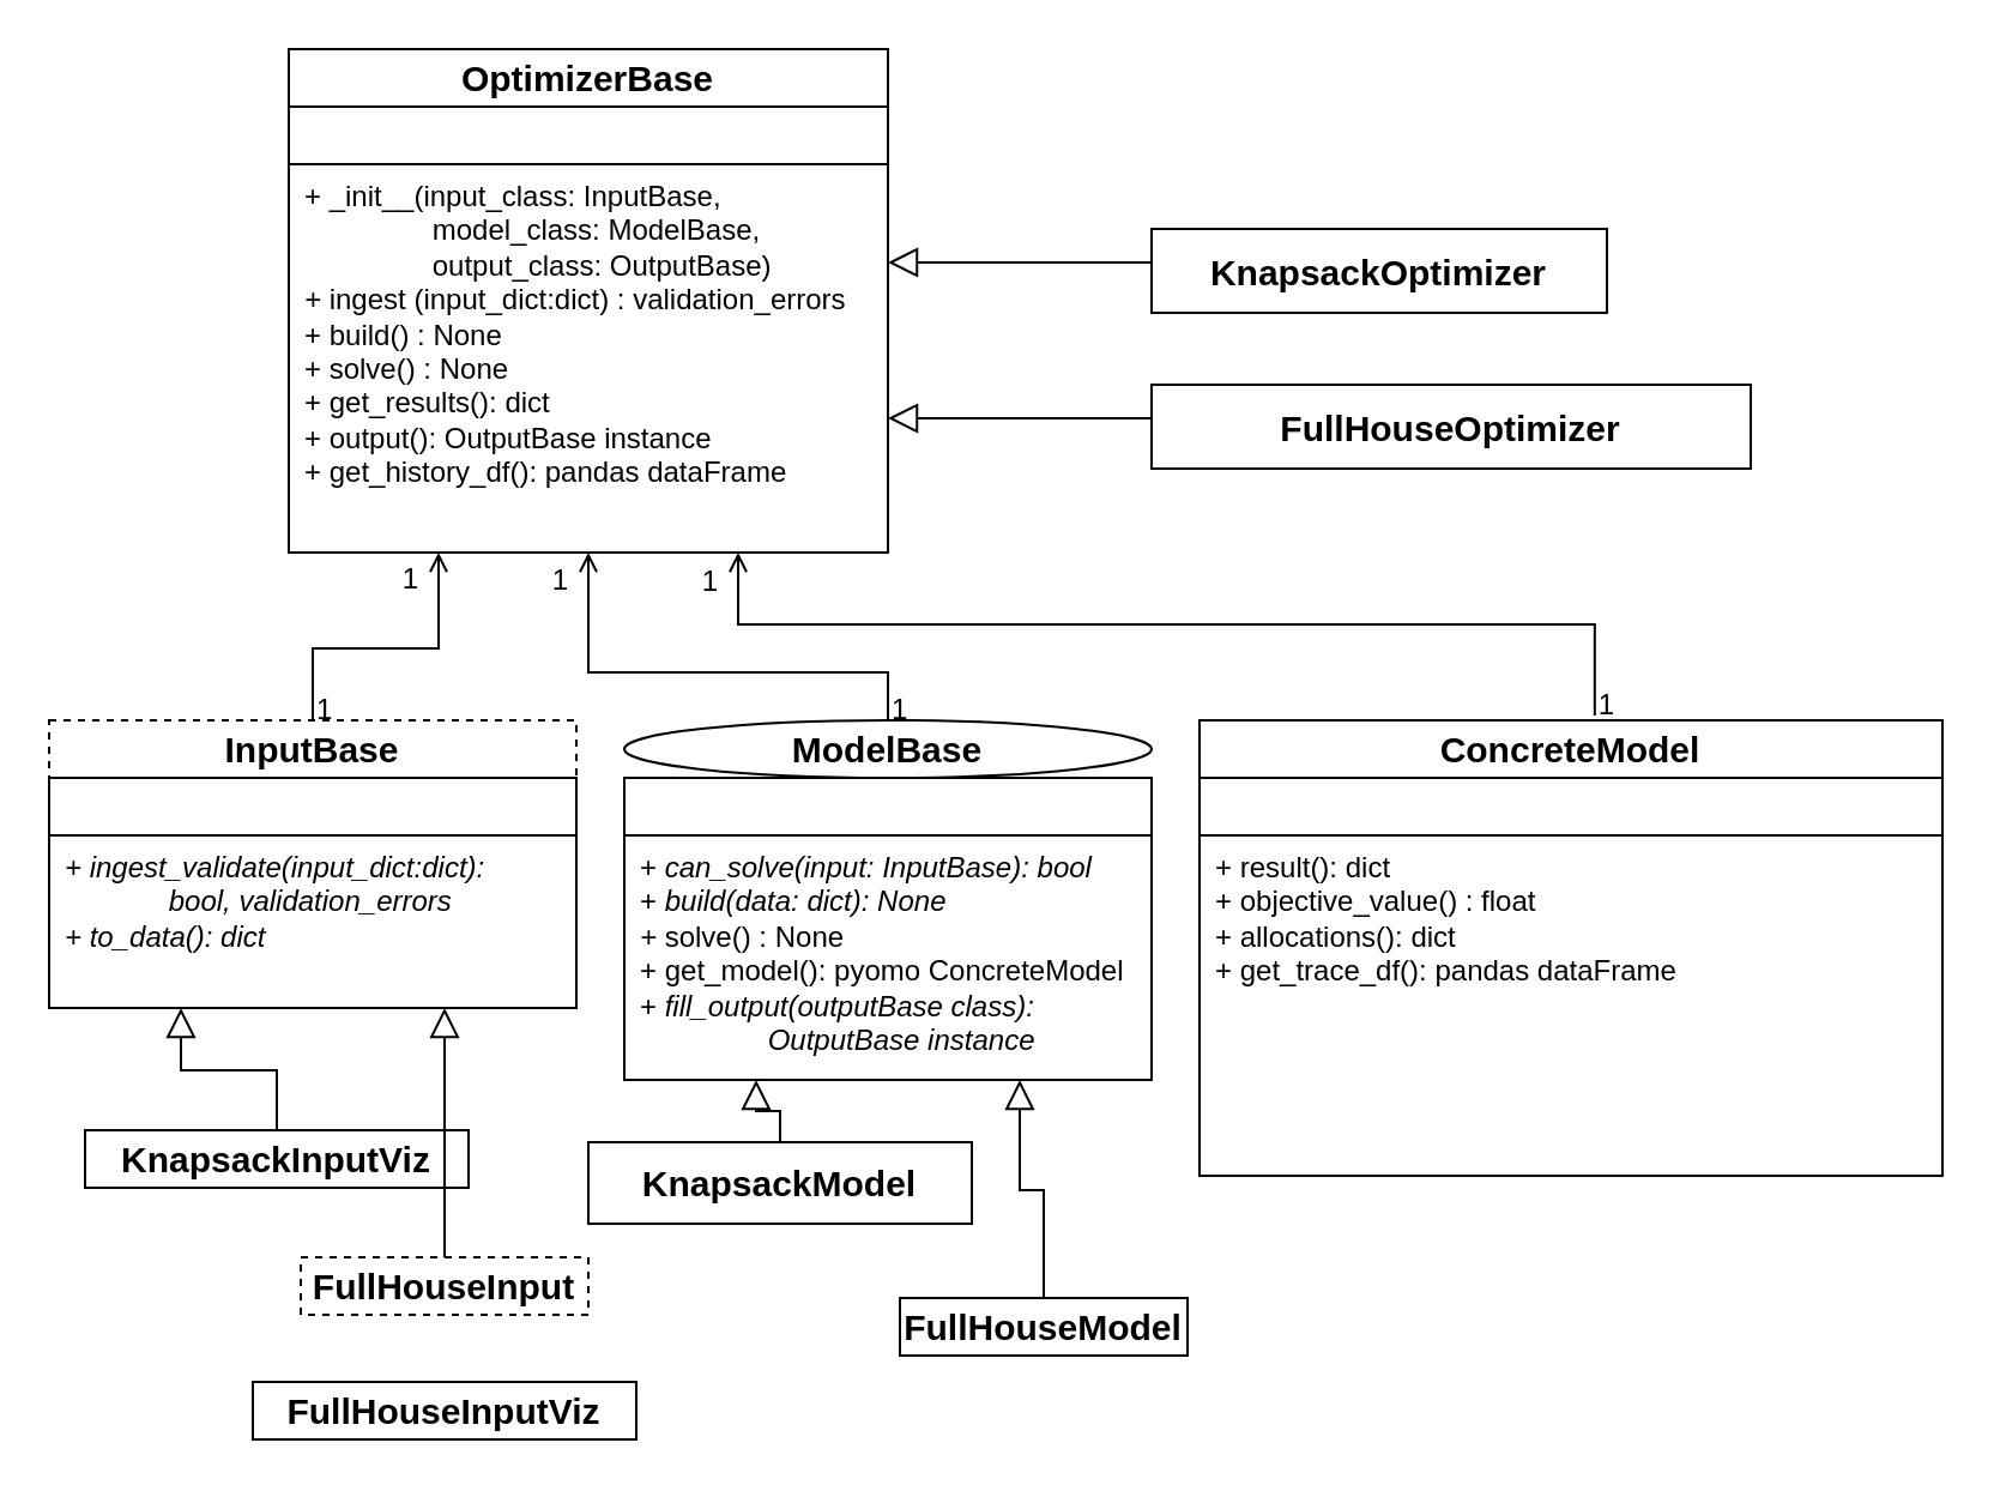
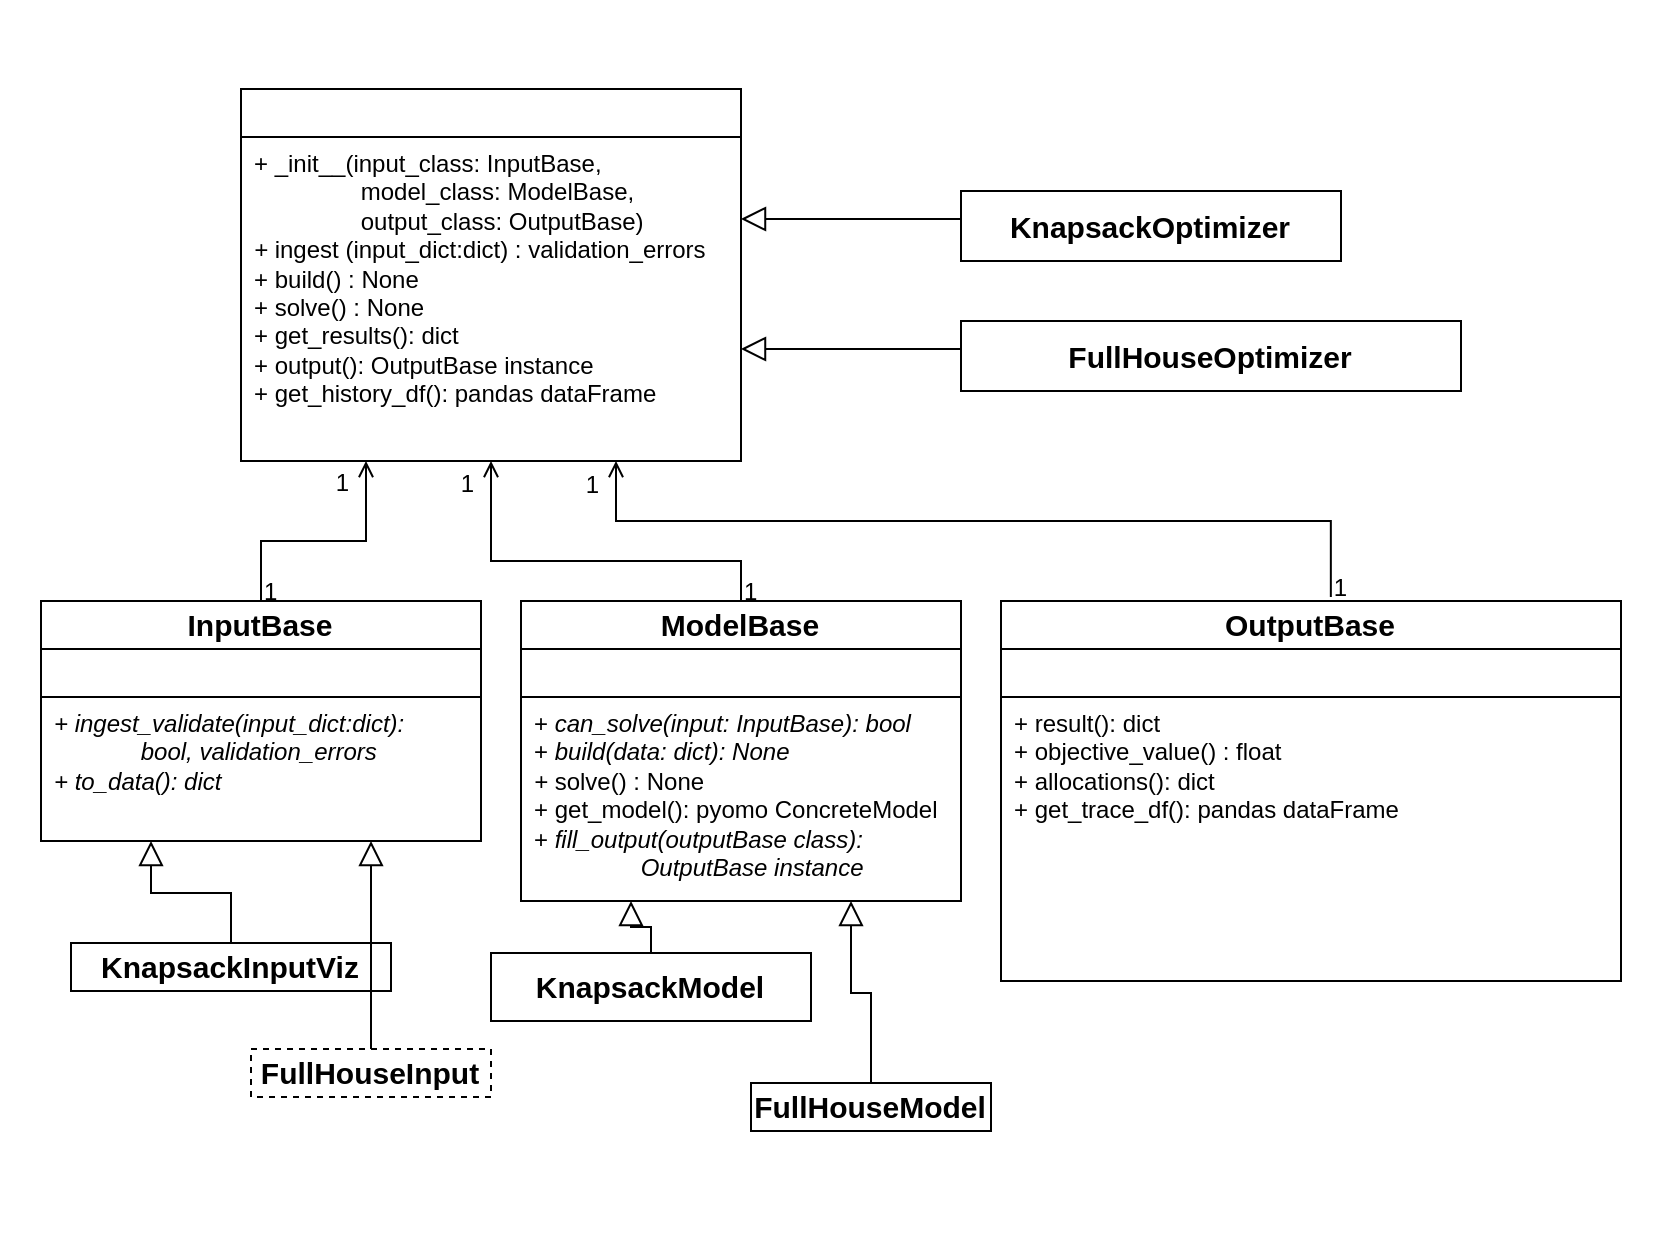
- <mxCell id="17" value="&lt;font size=&quot;1&quot;&gt;&lt;b style=&quot;font-size: 15px&quot;&gt;OptimizerBase&lt;/b&gt;&lt;/font&gt;" style="rounded=0;whiteSpace=wrap;html=1;" parent="16" vertex="1"><mxGeometry width="250.0" height="24" as="geometry" /></mxCell>
- <mxCell id="3" value="&lt;font style=&quot;font-size: 15px&quot;&gt;&lt;b&gt;InputBase&lt;/b&gt;&lt;/font&gt;" style="rounded=0;whiteSpace=wrap;html=1;dashed=1;" parent="2" vertex="1"><mxGeometry width="220" height="24" as="geometry" /></mxCell>
+ <mxCell id="3" value="&lt;font style=&quot;font-size: 15px&quot;&gt;&lt;b&gt;InputBase&lt;/b&gt;&lt;/font&gt;" style="rounded=0;whiteSpace=wrap;html=1;" parent="2" vertex="1"><mxGeometry width="220" height="24" as="geometry" /></mxCell>
- <mxCell id="11" value="&lt;font style=&quot;font-size: 15px&quot;&gt;&lt;b&gt;ModelBase&lt;/b&gt;&lt;/font&gt;" style="ellipse;whiteSpace=wrap;html=1;" parent="10" vertex="1"><mxGeometry width="220" height="24" as="geometry" /></mxCell>
+ <mxCell id="11" value="&lt;font style=&quot;font-size: 15px&quot;&gt;&lt;b&gt;ModelBase&lt;/b&gt;&lt;/font&gt;" style="rounded=0;whiteSpace=wrap;html=1;" parent="10" vertex="1"><mxGeometry width="220" height="24" as="geometry" /></mxCell>
- <mxCell id="7" value="&lt;font style=&quot;font-size: 15px&quot;&gt;&lt;b&gt;ConcreteModel&lt;/b&gt;&lt;/font&gt;" style="rounded=0;whiteSpace=wrap;html=1;" parent="6" vertex="1"><mxGeometry width="310" height="24" as="geometry" /></mxCell>
+ <mxCell id="7" value="&lt;font style=&quot;font-size: 15px&quot;&gt;&lt;b&gt;OutputBase&lt;/b&gt;&lt;/font&gt;" style="rounded=0;whiteSpace=wrap;html=1;" parent="6" vertex="1"><mxGeometry width="310" height="24" as="geometry" /></mxCell>
- <mxCell id="33" value="FullHouseInputViz" style="rounded=0;whiteSpace=wrap;html=1;fontSize=15;fontStyle=1" parent="1" vertex="1"><mxGeometry x="105" y="576" width="160" height="24" as="geometry" /></mxCell>
